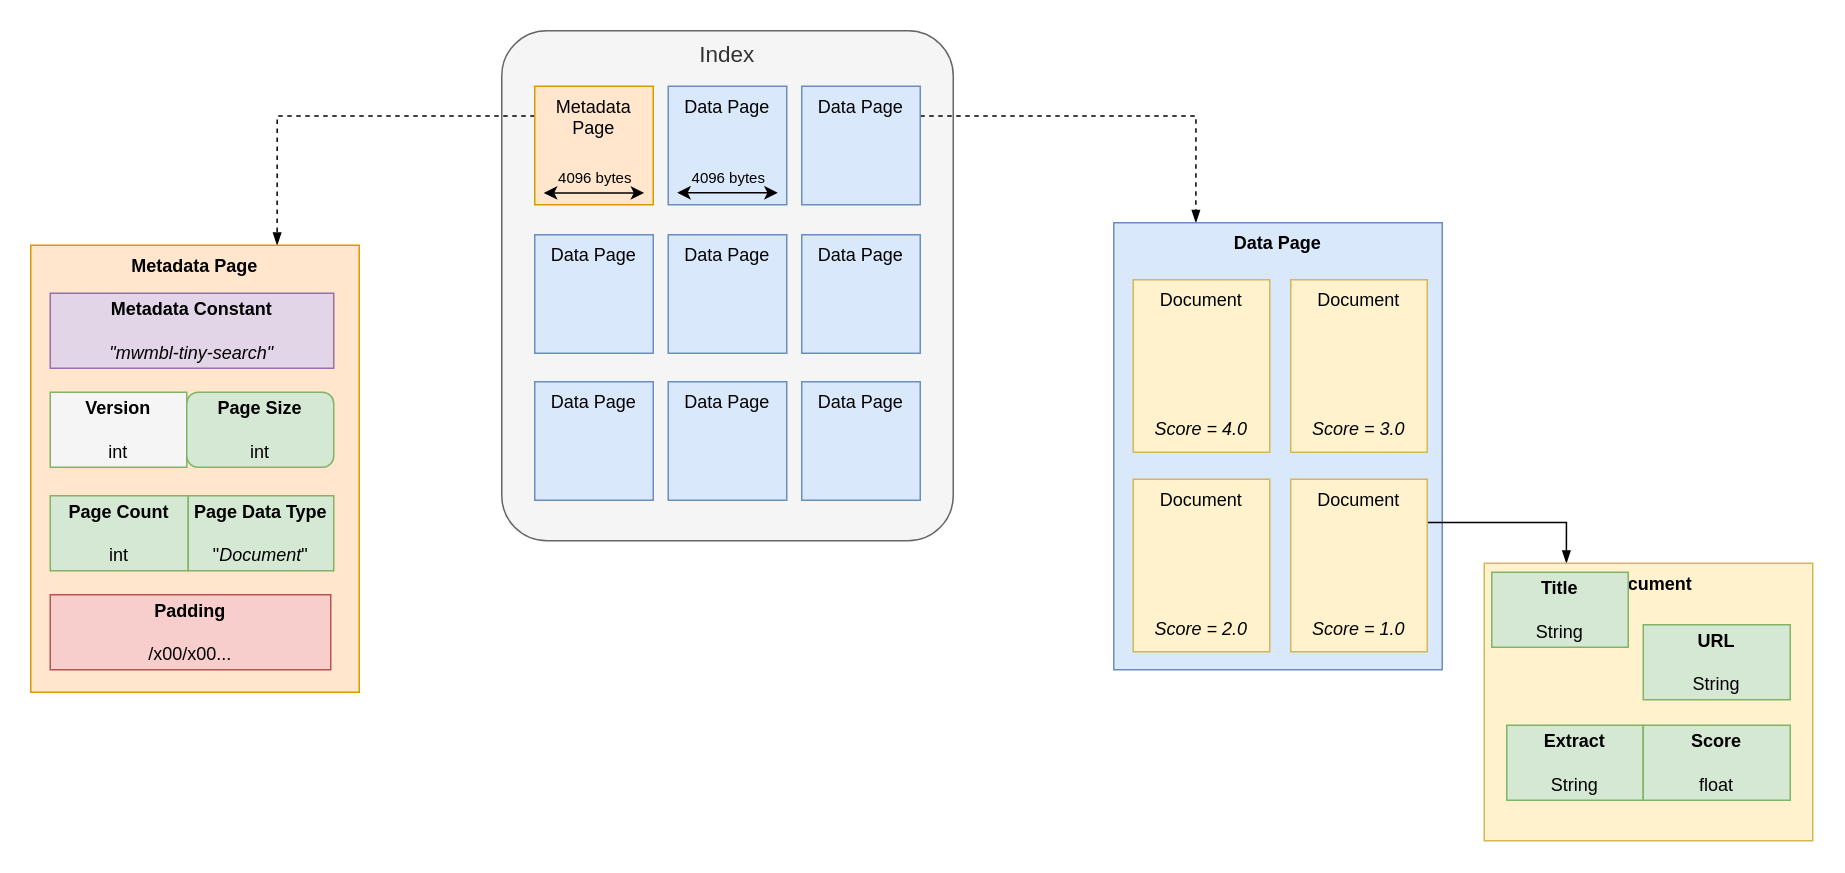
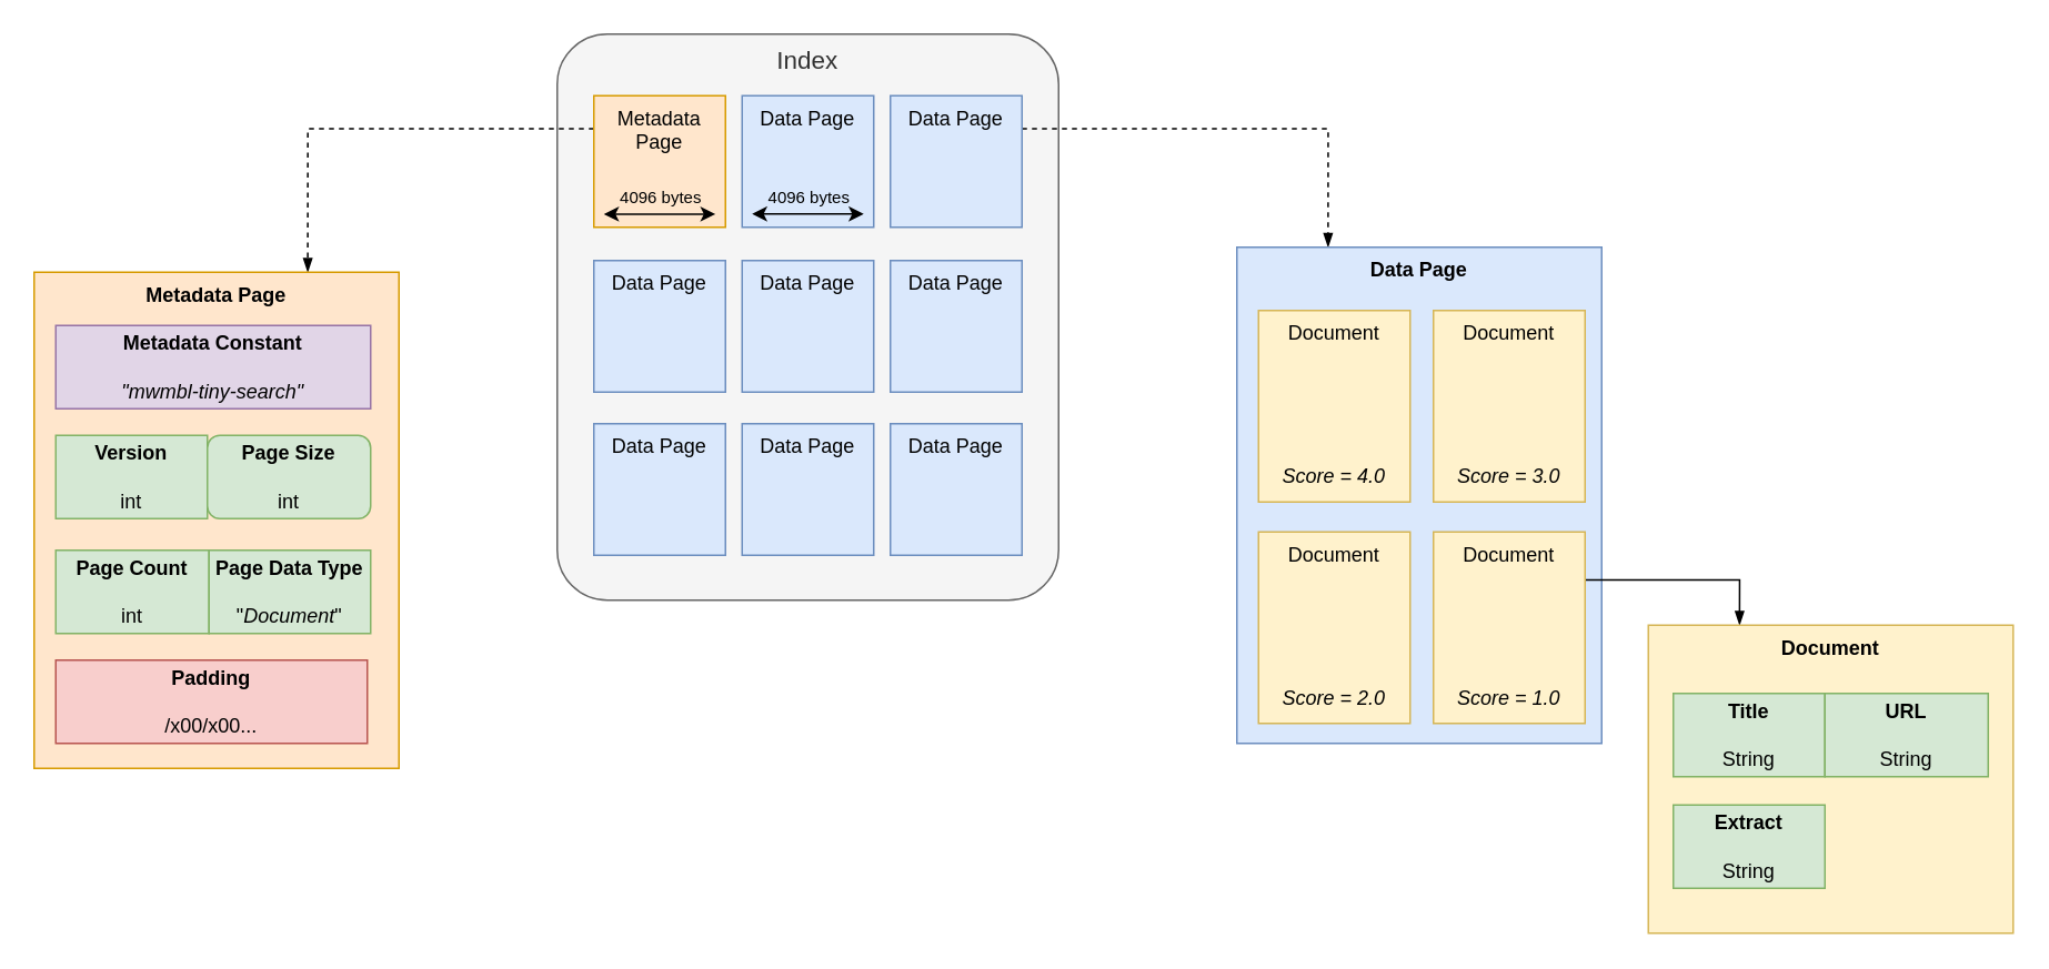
- <mxCell id="17" value="&lt;b&gt;Version&lt;br&gt;&lt;/b&gt;&lt;br&gt;int" style="rounded=0;whiteSpace=wrap;html=1;fontSize=12;fillColor=#f5f5f5;strokeColor=#82b366;" vertex="1" parent="1"><mxGeometry x="33" y="261" width="91" height="50" as="geometry" /></mxCell>
+ <mxCell id="17" value="&lt;b&gt;Version&lt;br&gt;&lt;/b&gt;&lt;br&gt;int" style="rounded=0;whiteSpace=wrap;html=1;fontSize=12;fillColor=#d5e8d4;strokeColor=#82b366;" vertex="1" parent="1"><mxGeometry x="33" y="261" width="91" height="50" as="geometry" /></mxCell>
- <mxCell id="30" value="&lt;b&gt;Title&lt;br&gt;&lt;/b&gt;&lt;br&gt;String" style="rounded=0;whiteSpace=wrap;html=1;fontSize=12;fillColor=#d5e8d4;strokeColor=#82b366;" vertex="1" parent="1"><mxGeometry x="994" y="381" width="91" height="50" as="geometry" /></mxCell>
+ <mxCell id="30" value="&lt;b&gt;Title&lt;br&gt;&lt;/b&gt;&lt;br&gt;String" style="rounded=0;whiteSpace=wrap;html=1;fontSize=12;fillColor=#d5e8d4;strokeColor=#82b366;" vertex="1" parent="1"><mxGeometry x="1004" y="416" width="91" height="50" as="geometry" /></mxCell>
- <mxCell id="33" value="&lt;b&gt;Score&lt;br&gt;&lt;/b&gt;&lt;br&gt;float" style="rounded=0;whiteSpace=wrap;html=1;fontSize=12;fillColor=#d5e8d4;strokeColor=#82b366;" vertex="1" parent="1"><mxGeometry x="1095" y="483" width="98" height="50" as="geometry" /></mxCell>
